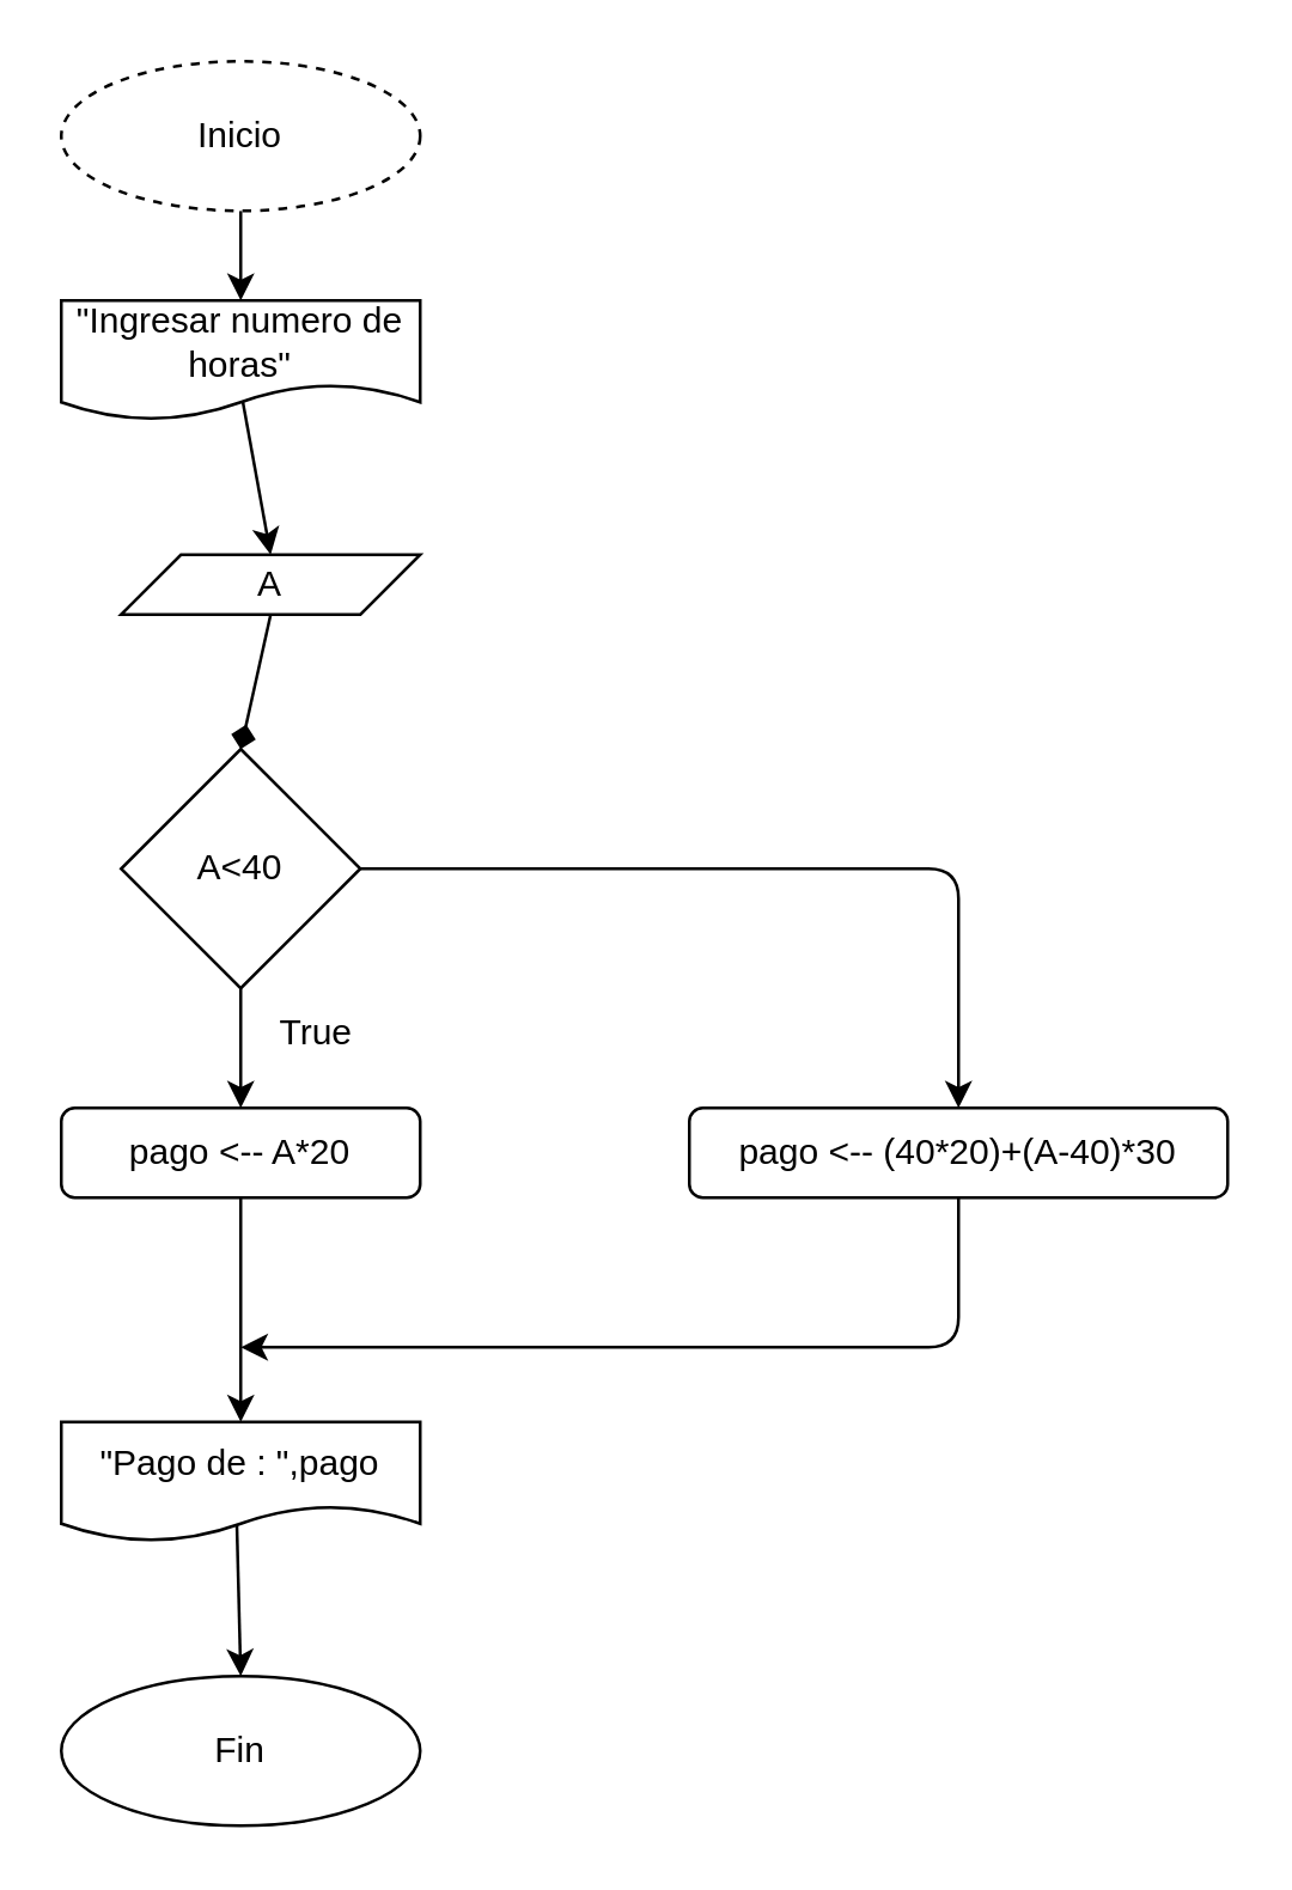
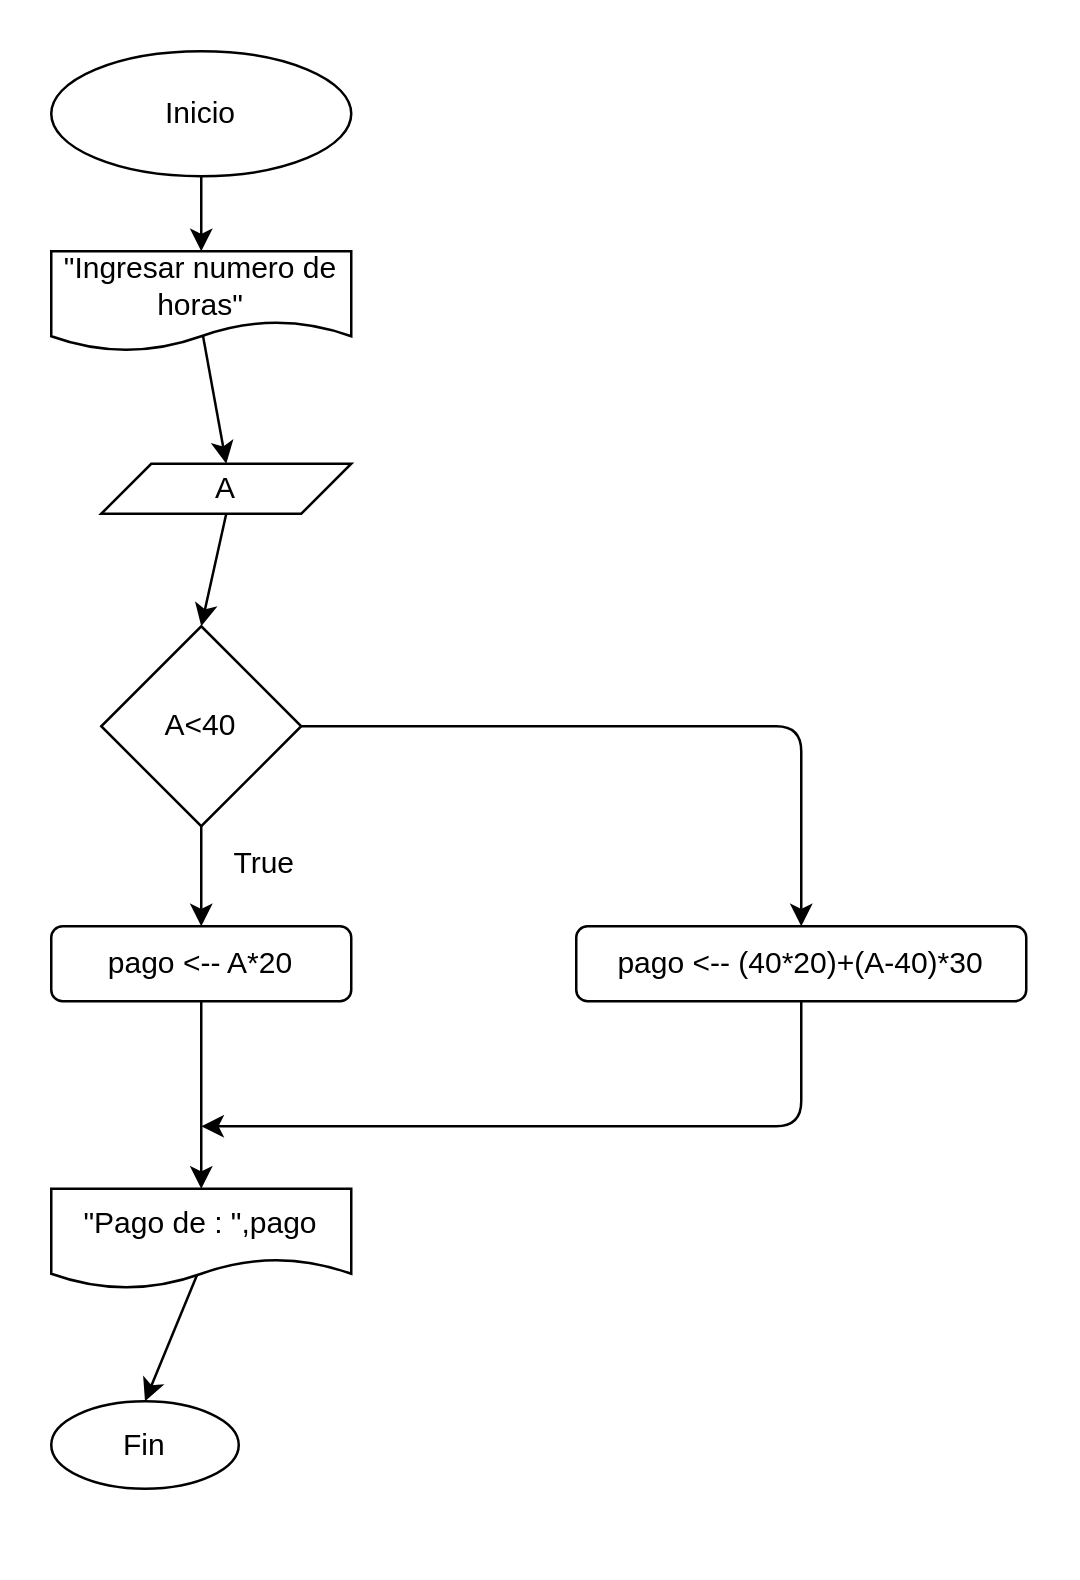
- <mxCell id="3" value="Inicio" style="ellipse;whiteSpace=wrap;html=1;dashed=1;" parent="1" vertex="1"><mxGeometry x="20" y="20" width="120" height="50" as="geometry" /></mxCell>
+ <mxCell id="3" value="Inicio" style="ellipse;whiteSpace=wrap;html=1;" parent="1" vertex="1"><mxGeometry x="20" y="20" width="120" height="50" as="geometry" /></mxCell>
- <mxCell id="4" style="edgeStyle=none;html=1;entryX=0.5;entryY=0;entryDx=0;entryDy=0;exitX=0.5;exitY=1;exitDx=0;exitDy=0;endArrow=diamond;" edge="1" parent="1" source="15" target="9"><mxGeometry relative="1" as="geometry" /></mxCell>
+ <mxCell id="4" style="edgeStyle=none;html=1;entryX=0.5;entryY=0;entryDx=0;entryDy=0;exitX=0.5;exitY=1;exitDx=0;exitDy=0;" edge="1" parent="1" source="15" target="9"><mxGeometry relative="1" as="geometry" /></mxCell>
- <mxCell id="13" value="Fin" style="ellipse;whiteSpace=wrap;html=1;" vertex="1" parent="1"><mxGeometry x="20" y="560" width="120" height="50" as="geometry" /></mxCell>
+ <mxCell id="13" value="Fin" style="ellipse;whiteSpace=wrap;html=1;" vertex="1" parent="1"><mxGeometry x="20" y="560" width="75" height="35" as="geometry" /></mxCell>
